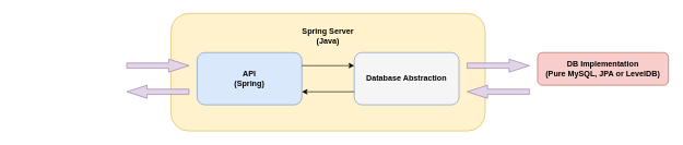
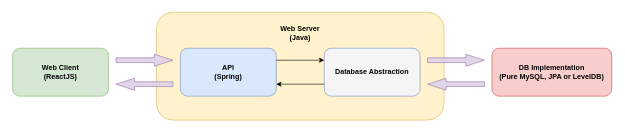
- <mxCell id="13" value="Spring Server&lt;br&gt;(Java)" style="text;html=1;strokeColor=none;fillColor=none;align=center;verticalAlign=middle;whiteSpace=wrap;rounded=0;shadow=0;glass=0;comic=0;fontStyle=1" vertex="1" parent="1"><mxGeometry x="415" y="40" width="170" height="30" as="geometry" /></mxCell>
+ <mxCell id="13" value="Web Server&lt;br&gt;(Java)" style="text;html=1;strokeColor=none;fillColor=none;align=center;verticalAlign=middle;whiteSpace=wrap;rounded=0;shadow=0;glass=0;comic=0;fontStyle=1" vertex="1" parent="1"><mxGeometry x="415" y="40" width="170" height="30" as="geometry" /></mxCell>
- <mxCell id="6" value="DB Implementation&lt;br&gt;(Pure MySQL, JPA or LevelDB)" style="rounded=1;whiteSpace=wrap;html=1;fillColor=#f8cecc;strokeColor=#b85450;fontStyle=1" vertex="1" parent="1"><mxGeometry x="820" y="80" width="200" height="50" as="geometry" /></mxCell>
+ <mxCell id="6" value="DB Implementation&lt;br&gt;(Pure MySQL, JPA or LevelDB)" style="rounded=1;whiteSpace=wrap;html=1;fillColor=#f8cecc;strokeColor=#b85450;fontStyle=1" vertex="1" parent="1"><mxGeometry x="820" y="80" width="200" height="80" as="geometry" /></mxCell>
+ <mxCell id="3" value="Web Client&lt;br&gt;(ReactJS)" style="rounded=1;whiteSpace=wrap;html=1;fillColor=#d5e8d4;strokeColor=#82b366;glass=0;shadow=0;comic=0;fontStyle=1" vertex="1" parent="1"><mxGeometry x="20" y="80" width="160" height="80" as="geometry" /></mxCell>
